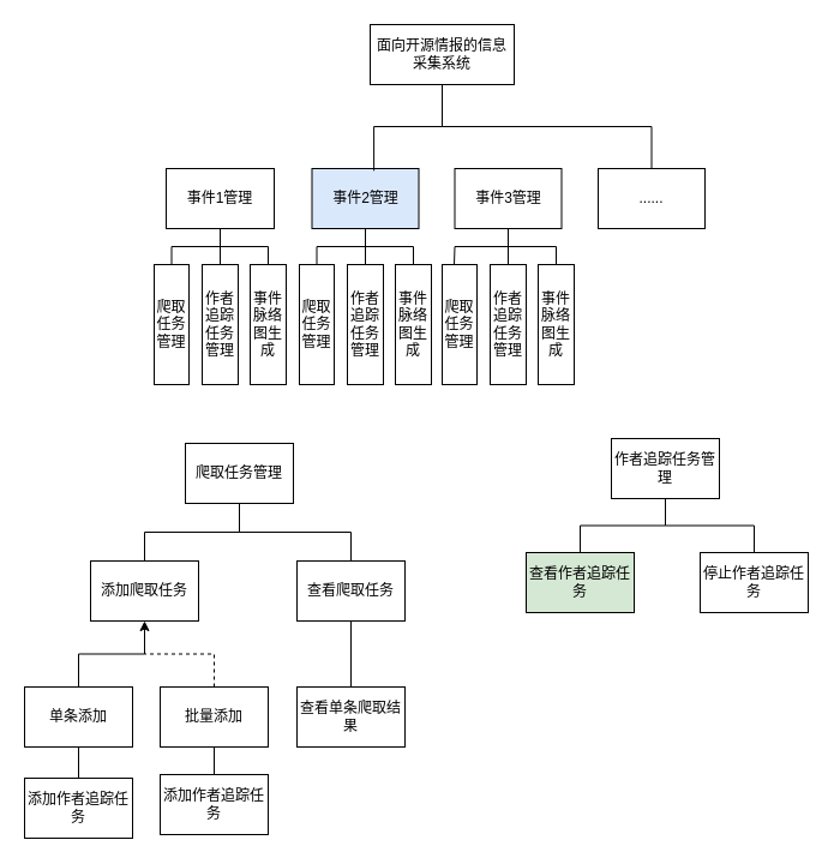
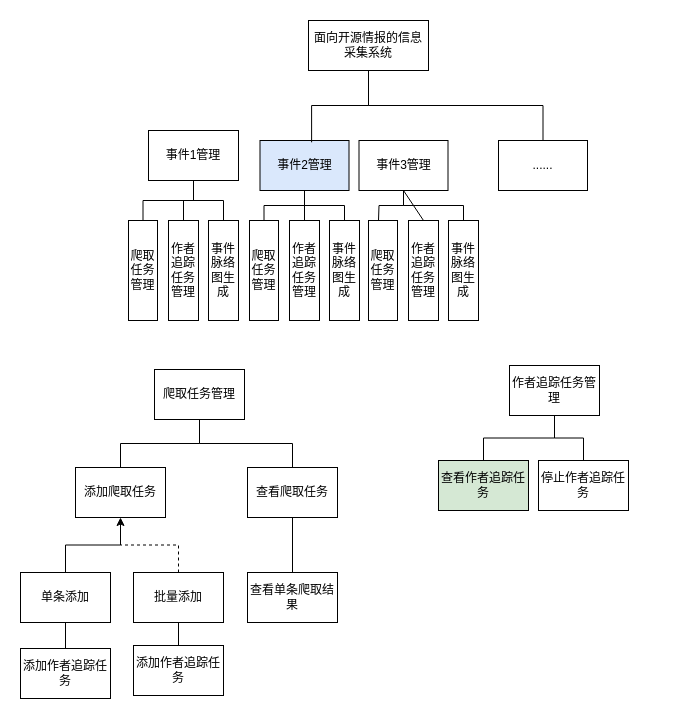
- <mxCell id="3" value="事件1管理" style="rounded=0;whiteSpace=wrap;html=1;" vertex="1" parent="1"><mxGeometry x="138" y="140" width="90" height="50" as="geometry" /></mxCell>
+ <mxCell id="3" value="事件1管理" style="rounded=0;whiteSpace=wrap;html=1;" vertex="1" parent="1"><mxGeometry x="148" y="130" width="90" height="50" as="geometry" /></mxCell>
- <mxCell id="5" value="事件3管理" style="rounded=0;whiteSpace=wrap;html=1;" vertex="1" parent="1"><mxGeometry x="378.5" y="140" width="89" height="50" as="geometry" /></mxCell>
+ <mxCell id="5" value="事件3管理" style="rounded=0;whiteSpace=wrap;html=1;" vertex="1" parent="1"><mxGeometry x="358.5" y="140" width="89" height="50" as="geometry" /></mxCell>
- <mxCell id="44" value="停止作者追踪任务" style="rounded=0;whiteSpace=wrap;html=1;" vertex="1" parent="1"><mxGeometry x="583" y="460" width="90" height="50" as="geometry" /></mxCell>
+ <mxCell id="44" value="停止作者追踪任务" style="rounded=0;whiteSpace=wrap;html=1;" vertex="1" parent="1"><mxGeometry x="538" y="460" width="90" height="50" as="geometry" /></mxCell>
